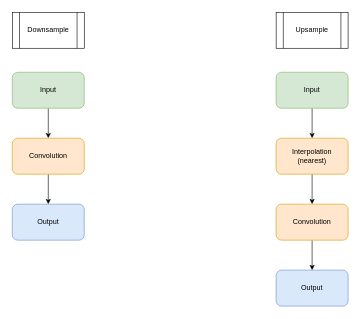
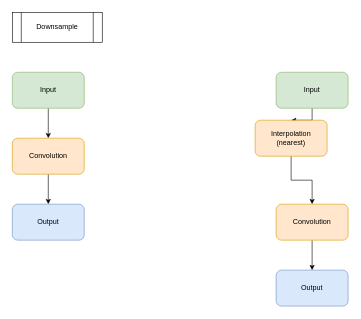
- <mxCell id="6" value="Downsample" style="shape=process;whiteSpace=wrap;html=1;backgroundOutline=1;" vertex="1" parent="1"><mxGeometry x="20" y="20" width="120" height="60" as="geometry" /></mxCell>
+ <mxCell id="6" value="Downsample" style="shape=process;whiteSpace=wrap;html=1;backgroundOutline=1;" vertex="1" parent="1"><mxGeometry x="20" y="20" width="150" height="50" as="geometry" /></mxCell>
- <mxCell id="7" value="Upsample" style="shape=process;whiteSpace=wrap;html=1;backgroundOutline=1;" vertex="1" parent="1"><mxGeometry x="460" y="20" width="120" height="60" as="geometry" /></mxCell>
- <mxCell id="12" value="Interpolation&lt;br&gt;(nearest)" style="rounded=1;whiteSpace=wrap;html=1;fillColor=#ffe6cc;strokeColor=#d79b00;" vertex="1" parent="1"><mxGeometry x="460" y="230" width="120" height="60" as="geometry" /></mxCell>
+ <mxCell id="12" value="Interpolation&lt;br&gt;(nearest)" style="rounded=1;whiteSpace=wrap;html=1;fillColor=#ffe6cc;strokeColor=#d79b00;" vertex="1" parent="1"><mxGeometry x="425" y="200" width="120" height="60" as="geometry" /></mxCell>
